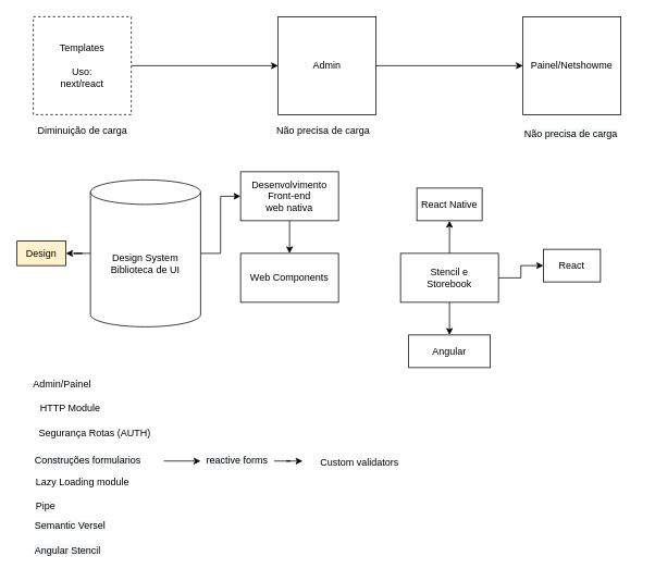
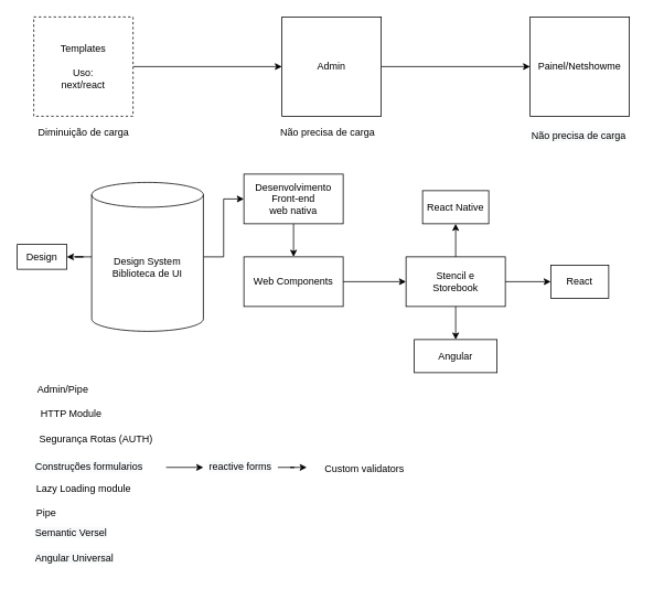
- <mxCell id="15" value="Design" style="whiteSpace=wrap;html=1;fillColor=#fff2cc;" vertex="1" parent="1"><mxGeometry x="20" y="295" width="60" height="30" as="geometry" /></mxCell>
+ <mxCell id="15" value="Design" style="whiteSpace=wrap;html=1;" vertex="1" parent="1"><mxGeometry x="20" y="295" width="60" height="30" as="geometry" /></mxCell>
- <mxCell id="22" value="React" style="whiteSpace=wrap;html=1;" vertex="1" parent="1"><mxGeometry x="665" y="305" width="70" height="40" as="geometry" /></mxCell>
+ <mxCell id="22" value="React" style="whiteSpace=wrap;html=1;" vertex="1" parent="1"><mxGeometry x="665" y="320" width="70" height="40" as="geometry" /></mxCell>
+ <mxCell id="16" value="" style="edgeStyle=orthogonalEdgeStyle;rounded=0;orthogonalLoop=1;jettySize=auto;html=1;" edge="1" parent="1" source="17" target="21"><mxGeometry relative="1" as="geometry" /></mxCell>
- <mxCell id="25" value="Admin/Painel" style="text;html=1;align=center;verticalAlign=middle;resizable=0;points=[];autosize=1;strokeColor=none;" vertex="1" parent="1"><mxGeometry x="30" y="460" width="90" height="20" as="geometry" /></mxCell>
+ <mxCell id="25" value="Admin/Pipe" style="text;html=1;align=center;verticalAlign=middle;resizable=0;points=[];autosize=1;strokeColor=none;" vertex="1" parent="1"><mxGeometry x="30" y="460" width="90" height="20" as="geometry" /></mxCell>
- <mxCell id="35" value="&lt;span style=&quot;color: rgb(0 , 0 , 0) ; font-family: &amp;#34;helvetica&amp;#34; ; font-size: 12px ; font-style: normal ; font-weight: 400 ; letter-spacing: normal ; text-align: center ; text-indent: 0px ; text-transform: none ; word-spacing: 0px ; background-color: rgb(248 , 249 , 250) ; display: inline ; float: none&quot;&gt;Angular Stencil&lt;br&gt;&lt;br&gt;&lt;/span&gt;" style="text;whiteSpace=wrap;html=1;" vertex="1" parent="1"><mxGeometry x="40" y="660" width="100" height="30" as="geometry" /></mxCell>
+ <mxCell id="35" value="&lt;span style=&quot;color: rgb(0 , 0 , 0) ; font-family: &amp;#34;helvetica&amp;#34; ; font-size: 12px ; font-style: normal ; font-weight: 400 ; letter-spacing: normal ; text-align: center ; text-indent: 0px ; text-transform: none ; word-spacing: 0px ; background-color: rgb(248 , 249 , 250) ; display: inline ; float: none&quot;&gt;Angular Universal&lt;br&gt;&lt;br&gt;&lt;/span&gt;" style="text;whiteSpace=wrap;html=1;" vertex="1" parent="1"><mxGeometry x="40" y="660" width="100" height="30" as="geometry" /></mxCell>
